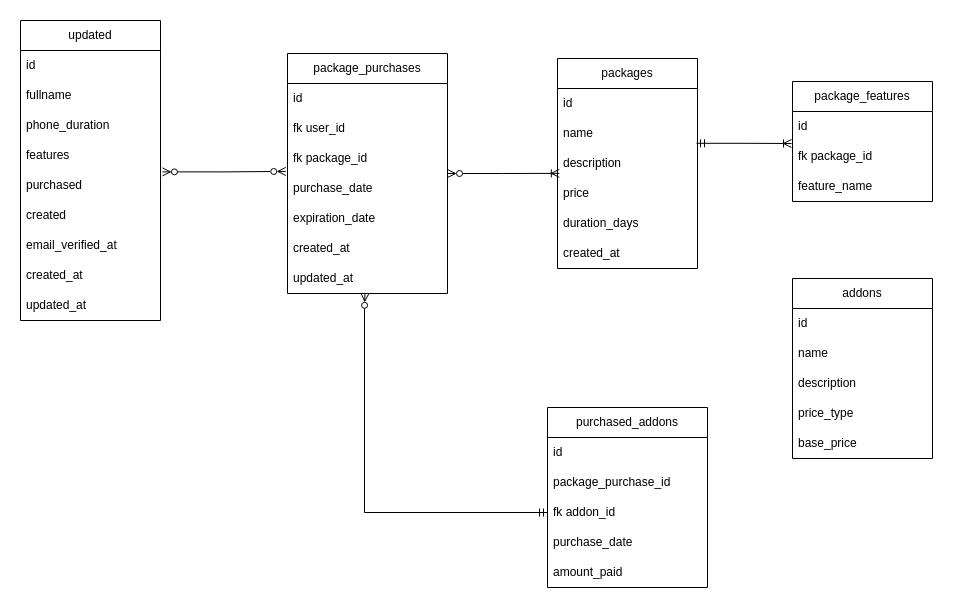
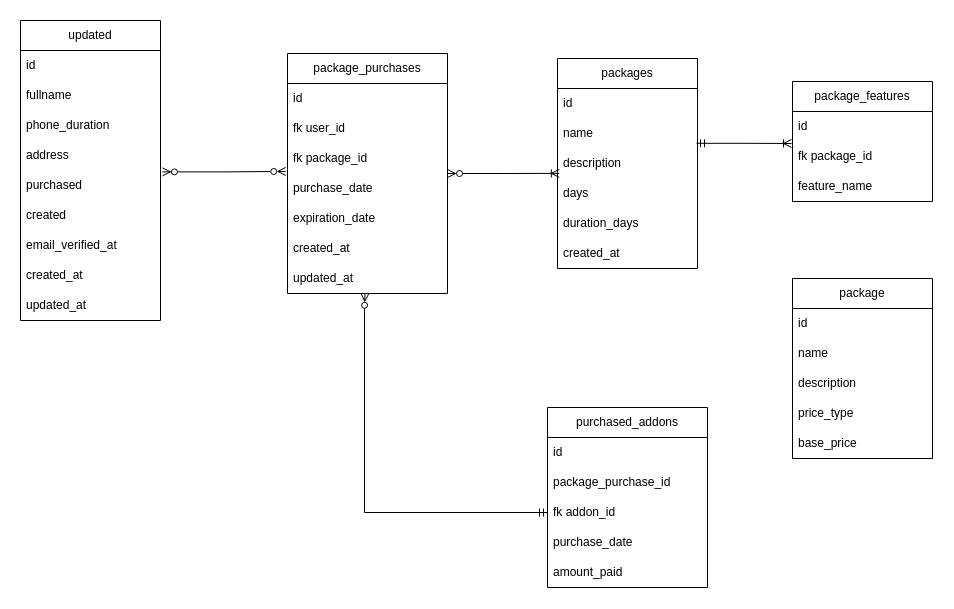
- <mxCell id="40" value="features" style="text;strokeColor=none;fillColor=none;align=left;verticalAlign=middle;spacingLeft=4;spacingRight=4;overflow=hidden;points=[[0,0.5],[1,0.5]];portConstraint=eastwest;rotatable=0;whiteSpace=wrap;html=1;" vertex="1" parent="36"><mxGeometry y="120" width="140" height="30" as="geometry" /></mxCell>
+ <mxCell id="40" value="address" style="text;strokeColor=none;fillColor=none;align=left;verticalAlign=middle;spacingLeft=4;spacingRight=4;overflow=hidden;points=[[0,0.5],[1,0.5]];portConstraint=eastwest;rotatable=0;whiteSpace=wrap;html=1;" vertex="1" parent="36"><mxGeometry y="120" width="140" height="30" as="geometry" /></mxCell>
- <mxCell id="6" value="price" style="text;strokeColor=none;fillColor=none;align=left;verticalAlign=middle;spacingLeft=4;spacingRight=4;overflow=hidden;points=[[0,0.5],[1,0.5]];portConstraint=eastwest;rotatable=0;whiteSpace=wrap;html=1;" parent="2" vertex="1"><mxGeometry y="120" width="140" height="30" as="geometry" /></mxCell>
+ <mxCell id="6" value="days" style="text;strokeColor=none;fillColor=none;align=left;verticalAlign=middle;spacingLeft=4;spacingRight=4;overflow=hidden;points=[[0,0.5],[1,0.5]];portConstraint=eastwest;rotatable=0;whiteSpace=wrap;html=1;" parent="2" vertex="1"><mxGeometry y="120" width="140" height="30" as="geometry" /></mxCell>
- <mxCell id="14" value="addons" style="swimlane;fontStyle=0;childLayout=stackLayout;horizontal=1;startSize=30;horizontalStack=0;resizeParent=1;resizeParentMax=0;resizeLast=0;collapsible=1;marginBottom=0;whiteSpace=wrap;html=1;" parent="1" vertex="1"><mxGeometry x="792" y="278" width="140" height="180" as="geometry" /></mxCell>
+ <mxCell id="14" value="package" style="swimlane;fontStyle=0;childLayout=stackLayout;horizontal=1;startSize=30;horizontalStack=0;resizeParent=1;resizeParentMax=0;resizeLast=0;collapsible=1;marginBottom=0;whiteSpace=wrap;html=1;" parent="1" vertex="1"><mxGeometry x="792" y="278" width="140" height="180" as="geometry" /></mxCell>
